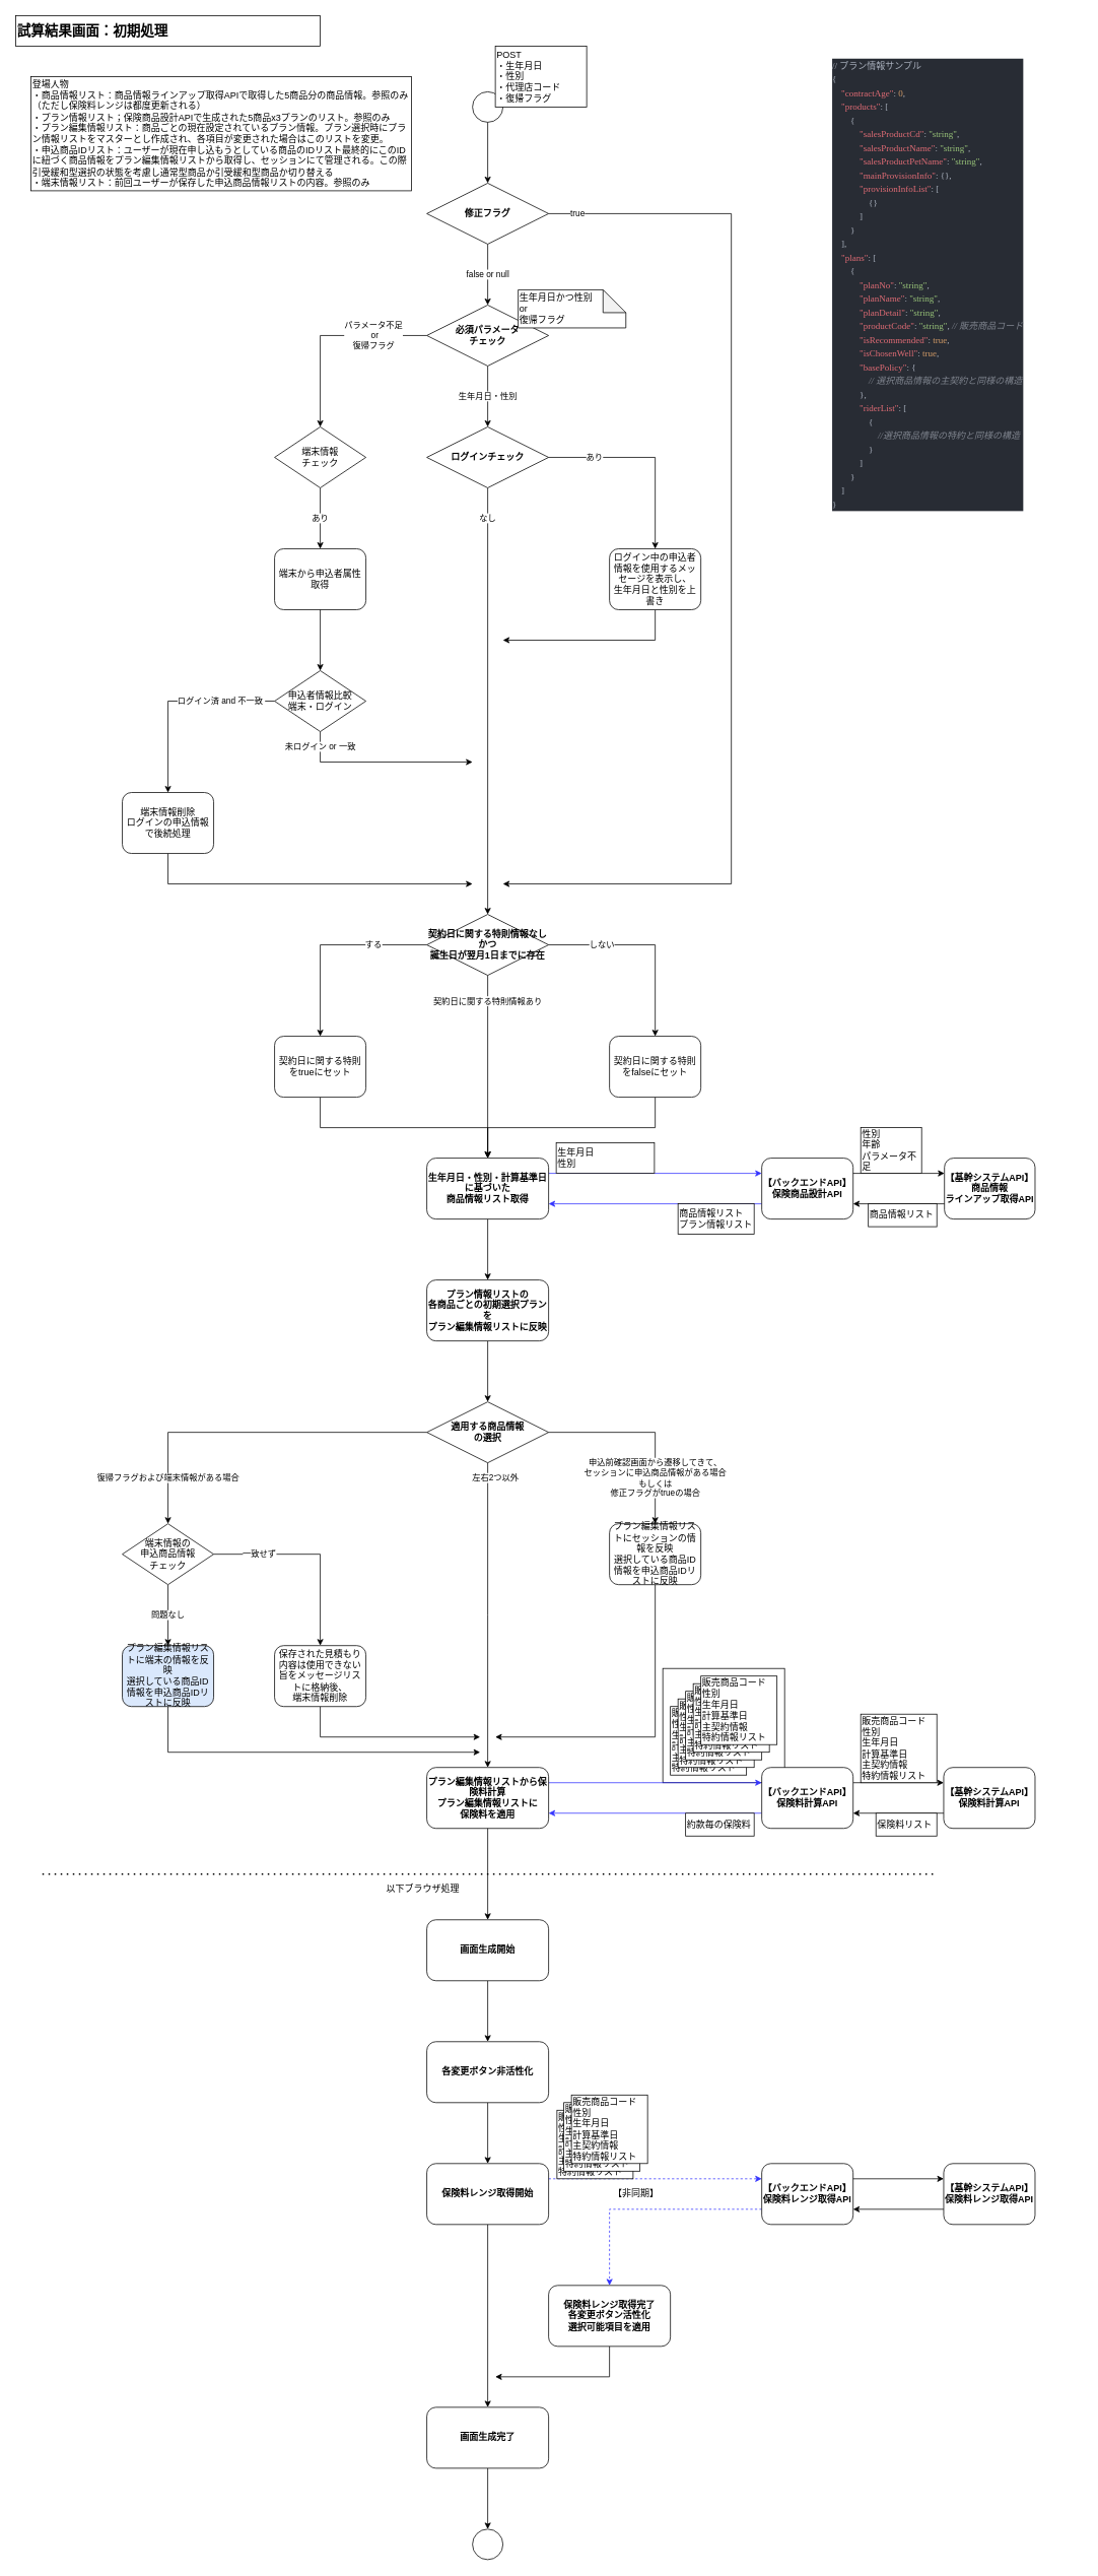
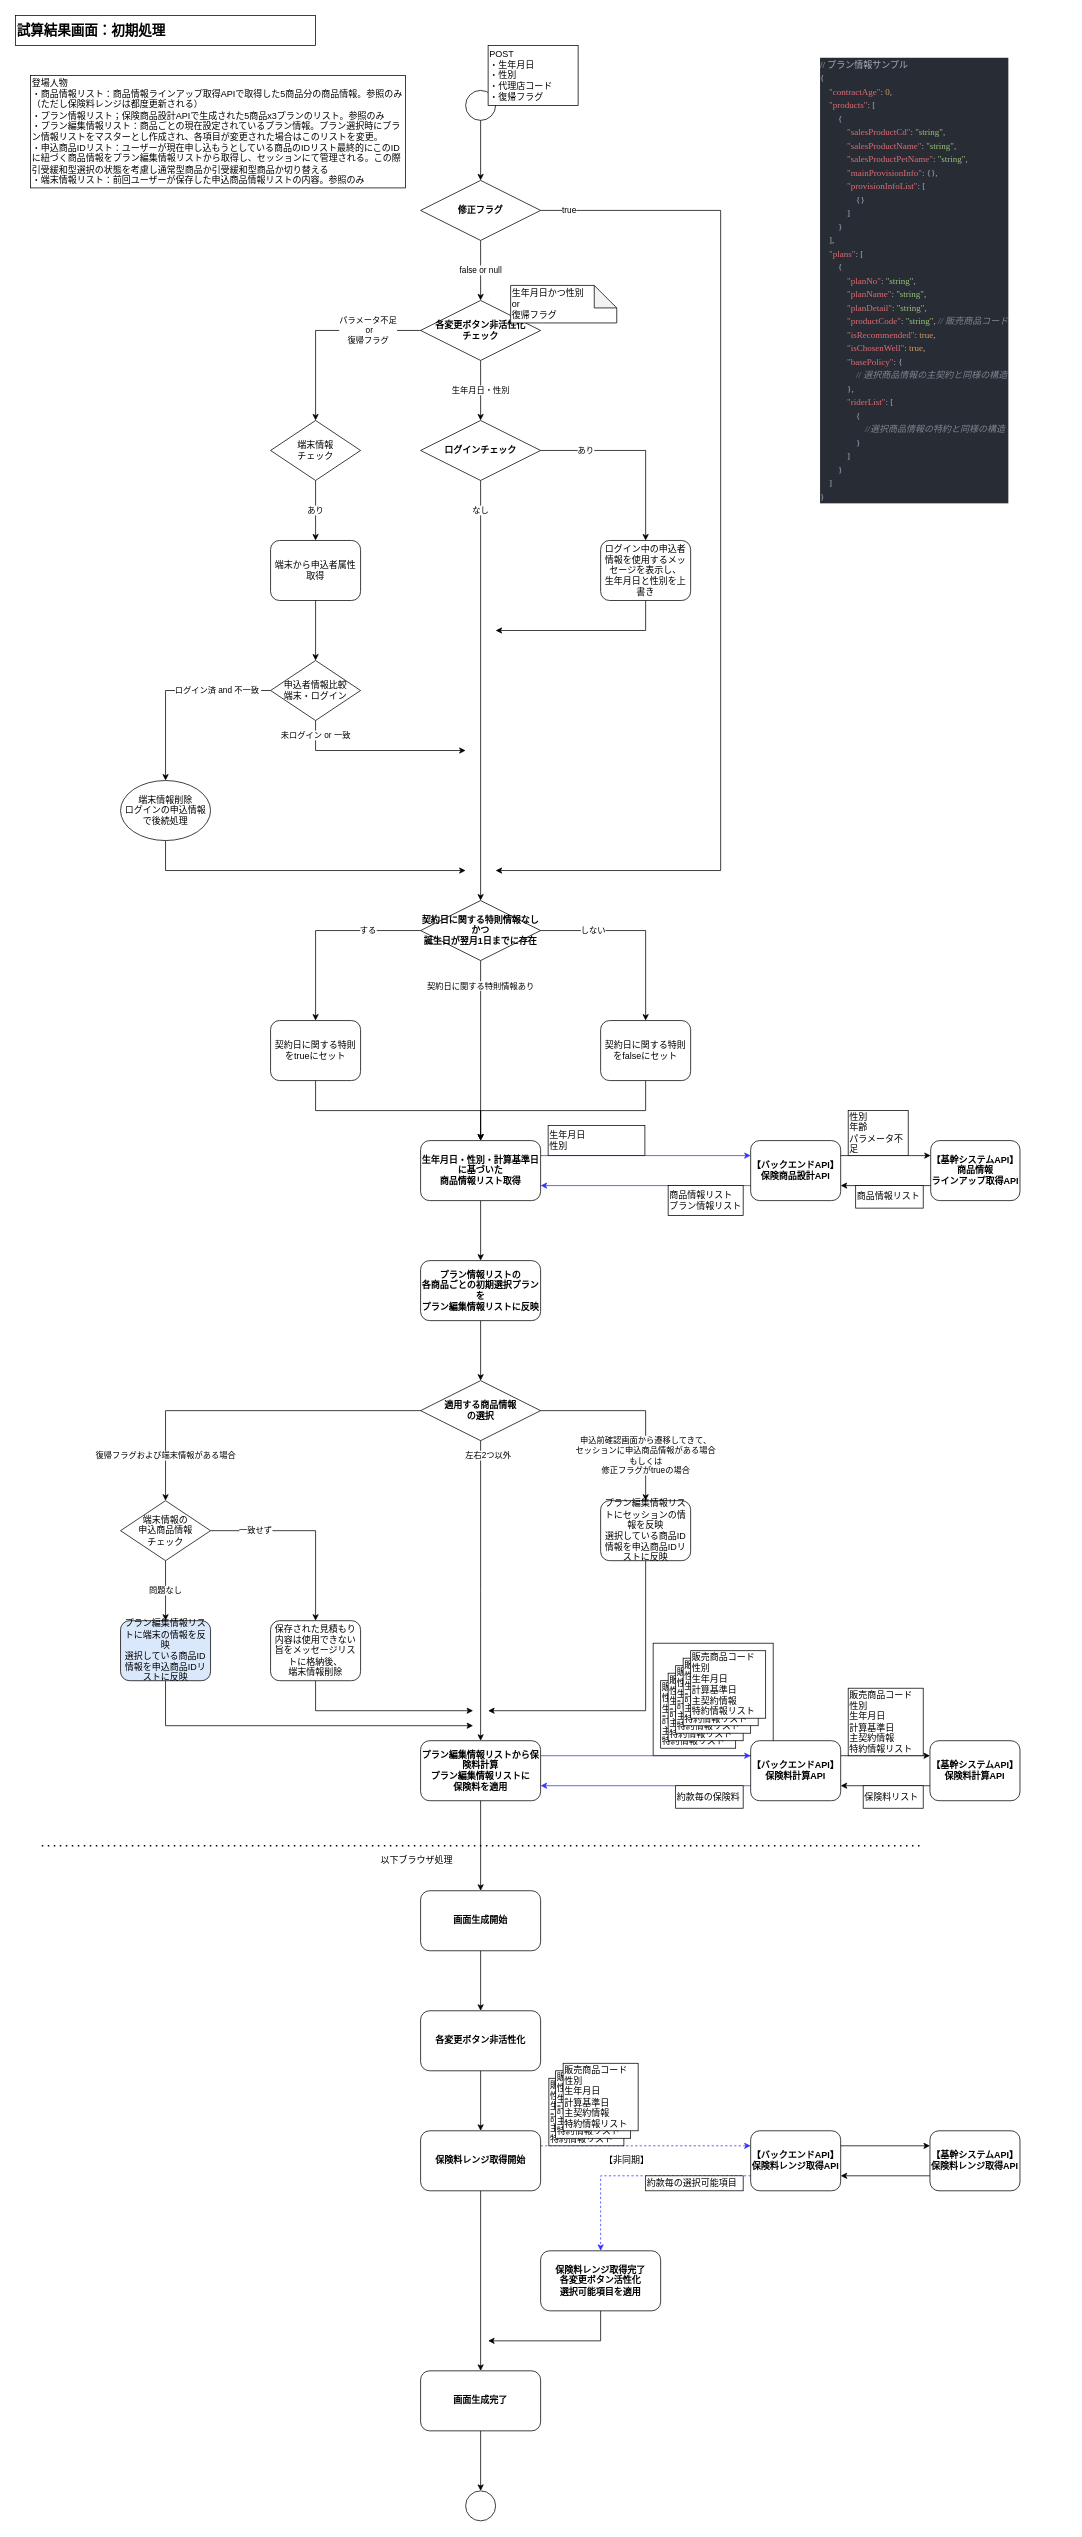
- <mxCell id="15" value="必須パラメータ&lt;br&gt;チェック" style="rhombus;whiteSpace=wrap;html=1;fontStyle=1" parent="1" vertex="1"><mxGeometry x="560" y="400" width="160" height="80" as="geometry" /></mxCell>
+ <mxCell id="15" value="各変更ボタン非活性化&lt;br&gt;チェック" style="rhombus;whiteSpace=wrap;html=1;fontStyle=1" parent="1" vertex="1"><mxGeometry x="560" y="400" width="160" height="80" as="geometry" /></mxCell>
- <mxCell id="86" value="端末情報削除&lt;br&gt;ログインの申込情報で後続処理" style="rounded=1;whiteSpace=wrap;html=1;" parent="1" vertex="1"><mxGeometry x="160" y="1040" width="120" height="80" as="geometry" /></mxCell>
+ <mxCell id="86" value="端末情報削除&lt;br&gt;ログインの申込情報で後続処理" style="ellipse;whiteSpace=wrap;html=1;" parent="1" vertex="1"><mxGeometry x="160" y="1040" width="120" height="80" as="geometry" /></mxCell>
+ <mxCell id="53" value="約款毎の選択可能項目" style="rounded=0;whiteSpace=wrap;html=1;align=left;" parent="1" vertex="1"><mxGeometry x="860" y="2900" width="130" height="20" as="geometry" /></mxCell>
